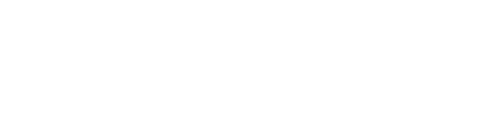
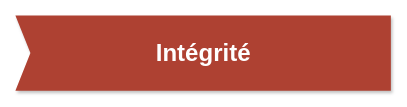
+ <mxCell id="2" value="&lt;font color=&quot;#ffffff&quot; style=&quot;font-size: 32px&quot;&gt;&lt;b&gt;Intégrité&lt;/b&gt;&lt;/font&gt;" style="html=1;shape=mxgraph.infographic.ribbonSimple;notch1=20;notch2=0;fillColor=#AE4132;strokeColor=none;shadow=1;" parent="1" vertex="1"><mxGeometry x="20" y="20" width="500" height="100" as="geometry" /></mxCell>
